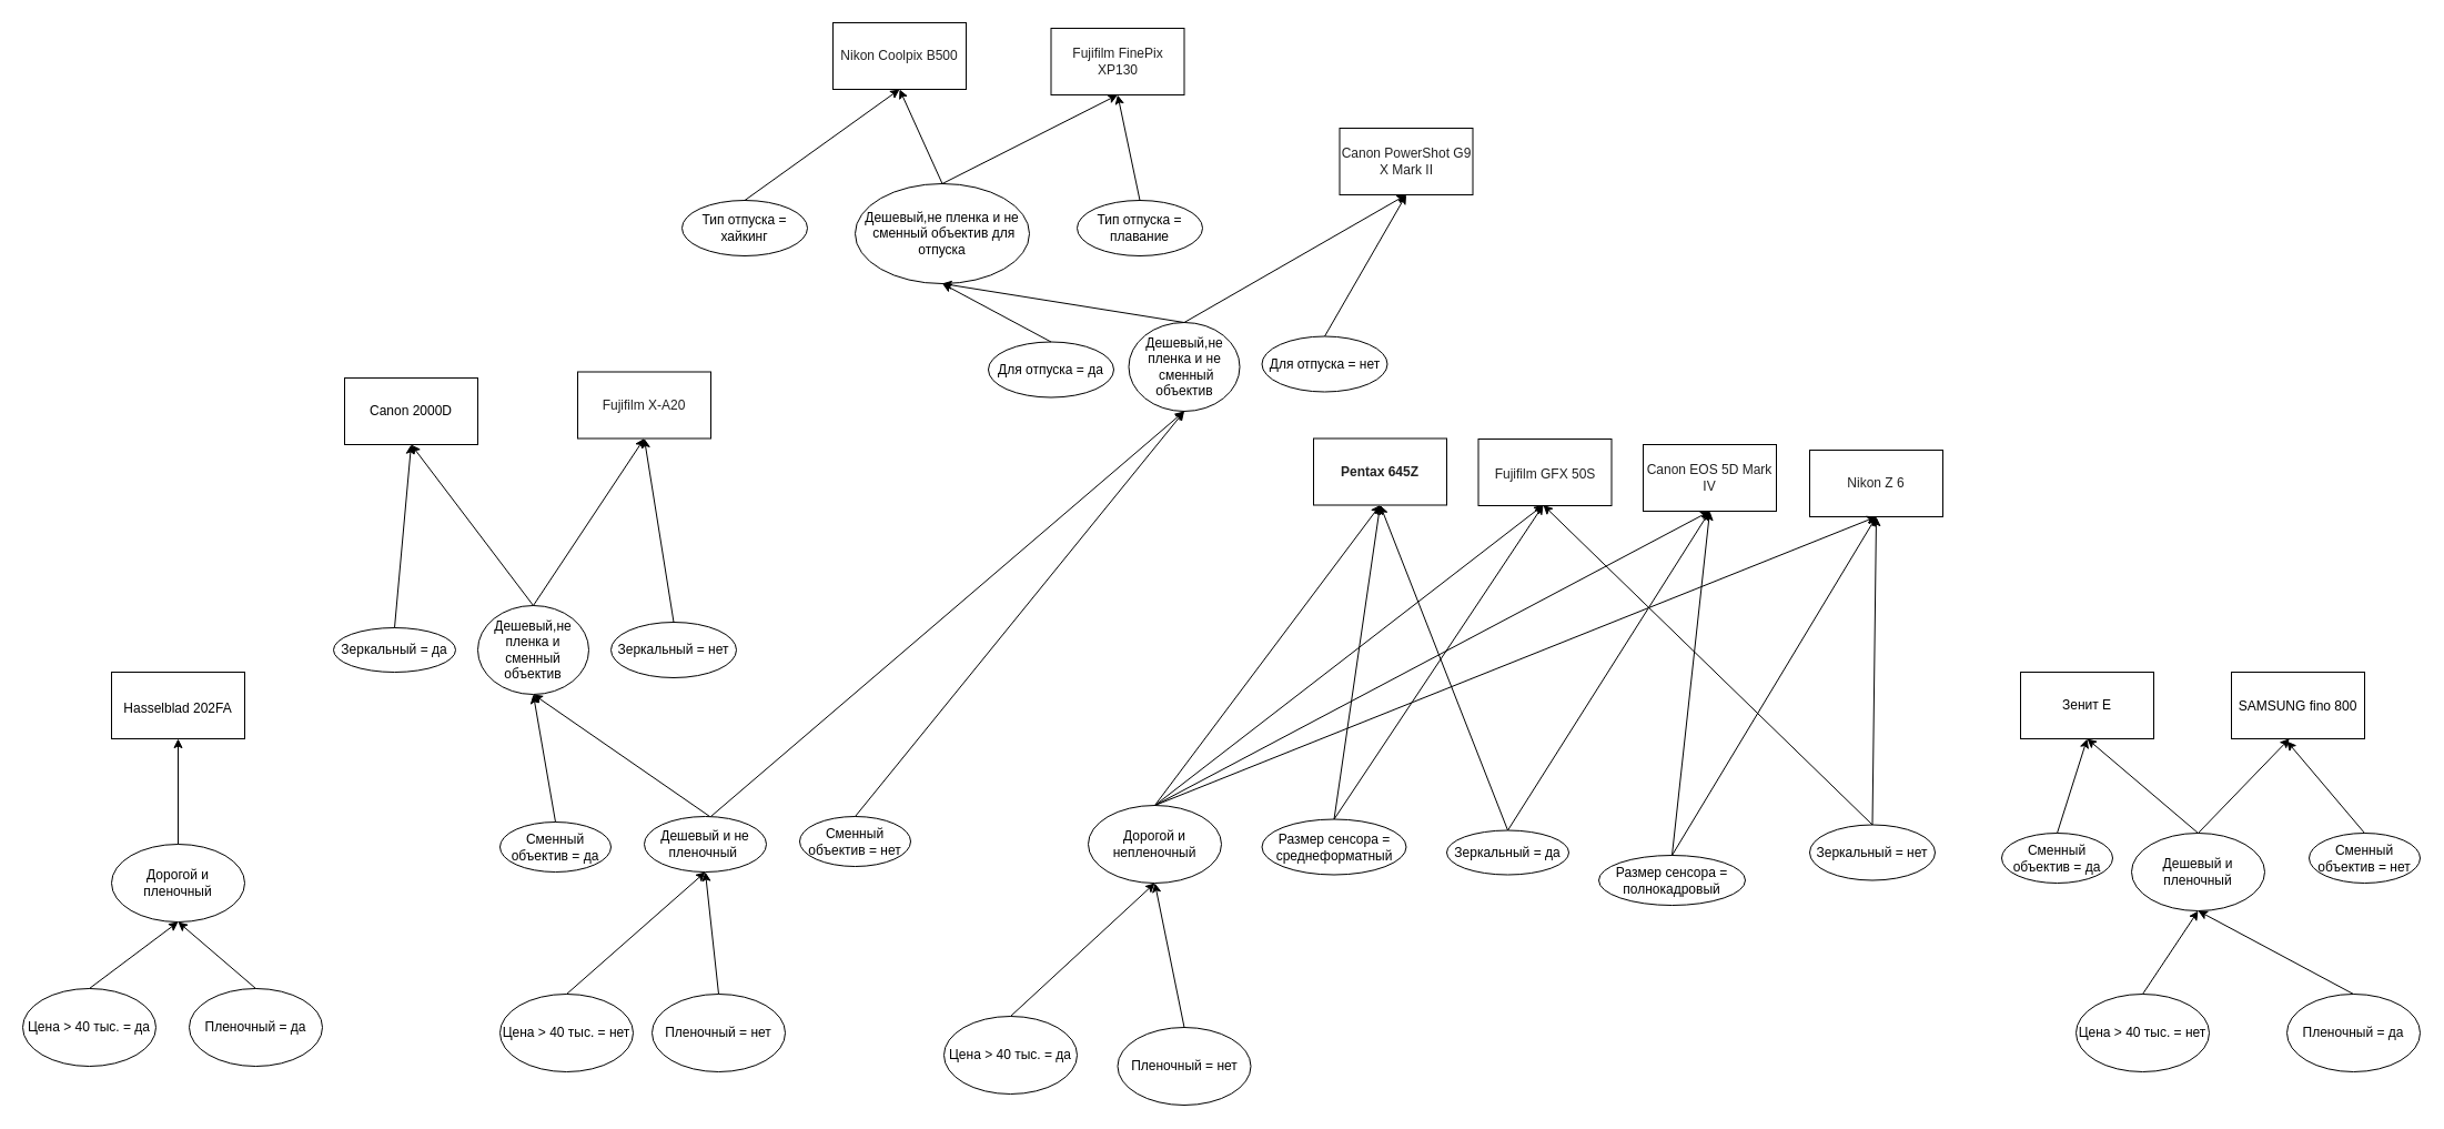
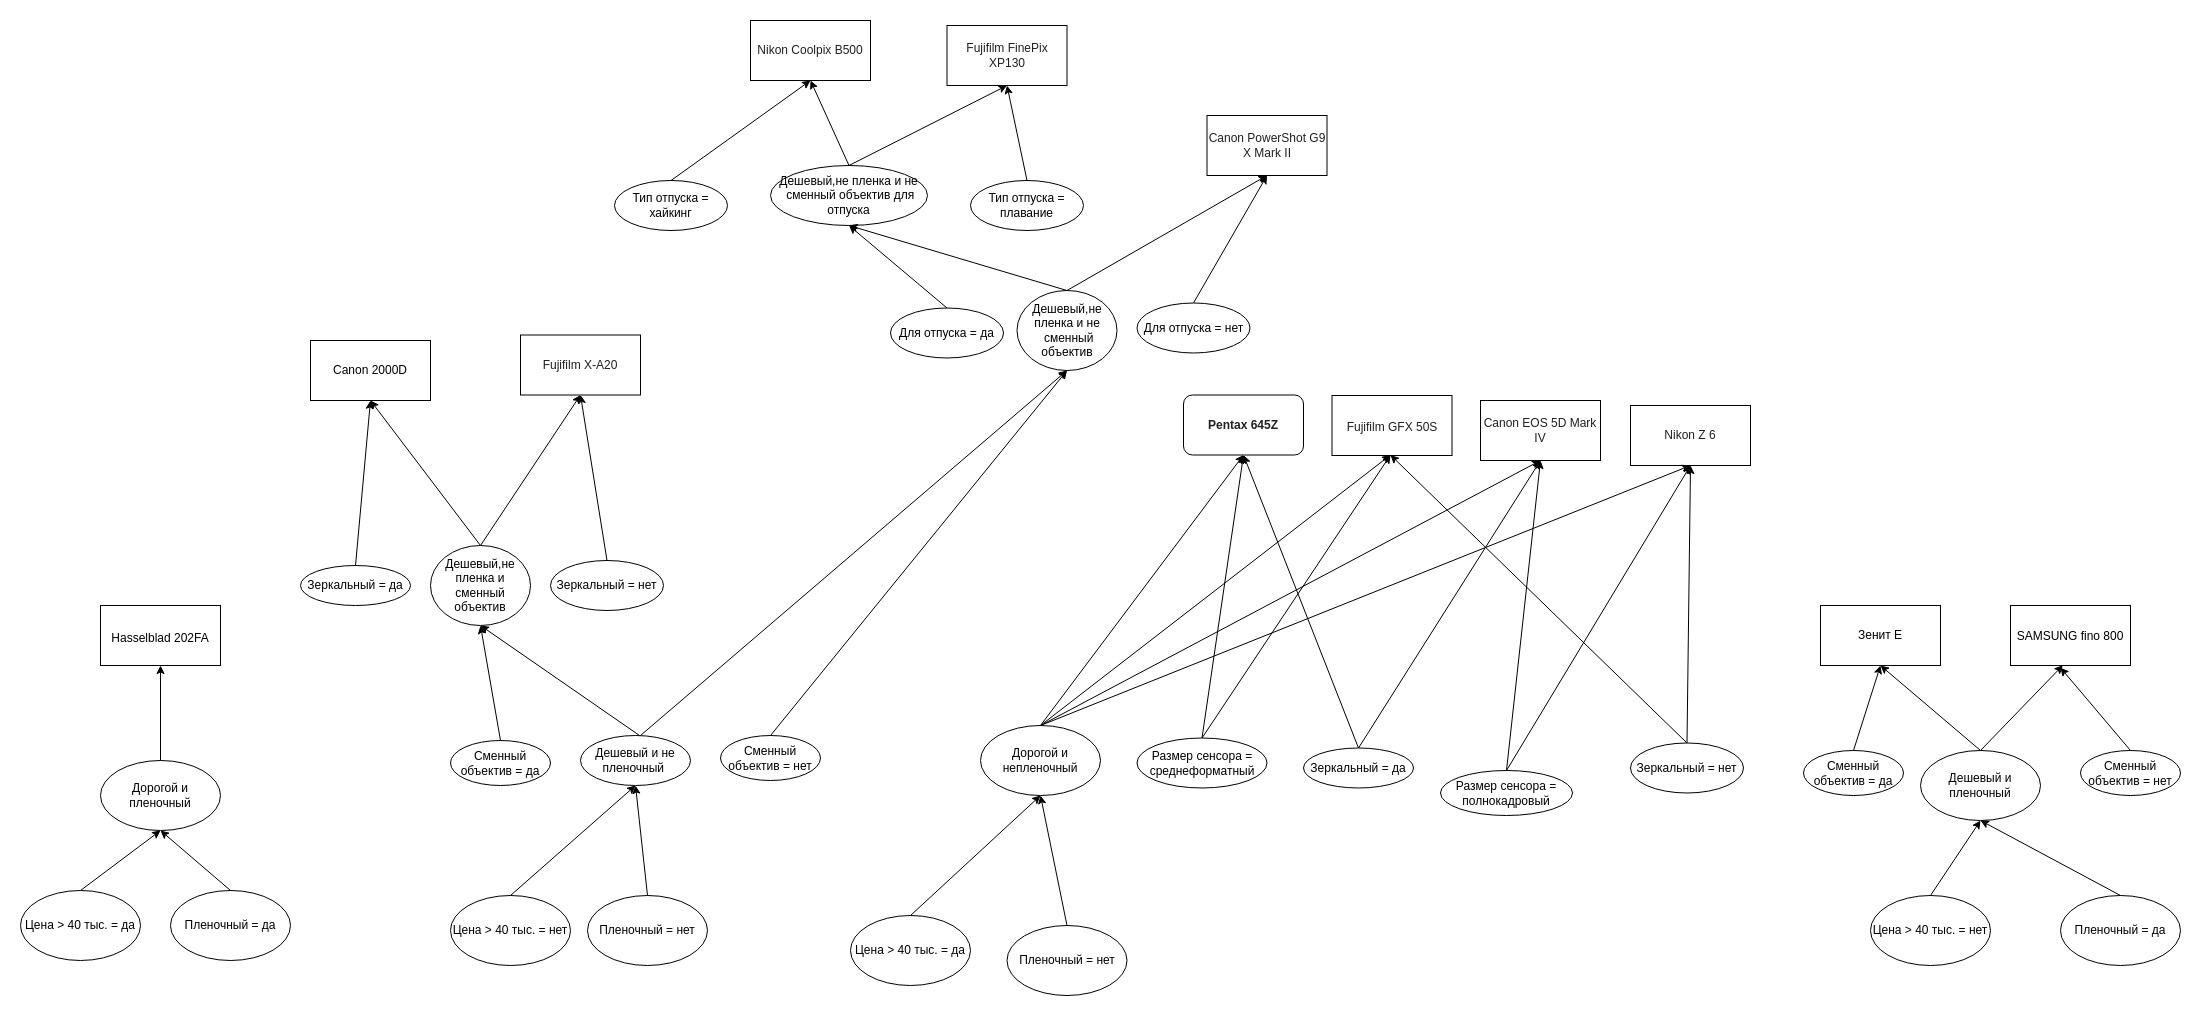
- <mxCell id="29" value="&lt;span style=&quot;white-space: normal; font-size: 12px;&quot;&gt;Дешевый,не пленка и не&lt;/span&gt;&lt;br style=&quot;white-space: normal; font-size: 12px;&quot;&gt;&lt;span style=&quot;white-space: normal; font-size: 12px;&quot;&gt;&amp;nbsp;сменный объектив для отпуска&lt;/span&gt;" style="ellipse;whiteSpace=wrap;html=1;align=center;container=1;recursiveResize=0;treeFolding=1;treeMoving=1;fontStyle=0;fontSize=12;" parent="1" vertex="1"><mxGeometry x="770" y="165" width="157" height="90" as="geometry" /></mxCell>
+ <mxCell id="29" value="&lt;span style=&quot;white-space: normal; font-size: 12px;&quot;&gt;Дешевый,не пленка и не&lt;/span&gt;&lt;br style=&quot;white-space: normal; font-size: 12px;&quot;&gt;&lt;span style=&quot;white-space: normal; font-size: 12px;&quot;&gt;&amp;nbsp;сменный объектив для отпуска&lt;/span&gt;" style="ellipse;whiteSpace=wrap;html=1;align=center;container=1;recursiveResize=0;treeFolding=1;treeMoving=1;fontStyle=0;fontSize=12;" parent="1" vertex="1"><mxGeometry x="770" y="165" width="157" height="60" as="geometry" /></mxCell>
- <mxCell id="48" value="&lt;h1 class=&quot;title title_size_28 title_bold_yes&quot; style=&quot;box-sizing: border-box; margin: 0px; padding: 0px; line-height: 1.4em; font-size: 12px; color: rgb(32, 32, 32); vertical-align: middle; font-family: &amp;quot;ys text&amp;quot;, sans-serif; background-color: rgb(255, 255, 255);&quot;&gt;Pentax 645Z&lt;/h1&gt;" style="whiteSpace=wrap;html=1;align=center;treeFolding=1;treeMoving=1;container=1;recursiveResize=0;fontStyle=0;fontSize=12;" parent="1" vertex="1"><mxGeometry x="1183" y="394.5" width="120" height="60" as="geometry" /></mxCell>
+ <mxCell id="48" value="&lt;h1 class=&quot;title title_size_28 title_bold_yes&quot; style=&quot;box-sizing: border-box; margin: 0px; padding: 0px; line-height: 1.4em; font-size: 12px; color: rgb(32, 32, 32); vertical-align: middle; font-family: &amp;quot;ys text&amp;quot;, sans-serif; background-color: rgb(255, 255, 255);&quot;&gt;Pentax 645Z&lt;/h1&gt;" style="whiteSpace=wrap;html=1;align=center;treeFolding=1;treeMoving=1;container=1;recursiveResize=0;fontStyle=0;fontSize=12;rounded=1;" parent="1" vertex="1"><mxGeometry x="1183" y="394.5" width="120" height="60" as="geometry" /></mxCell>
